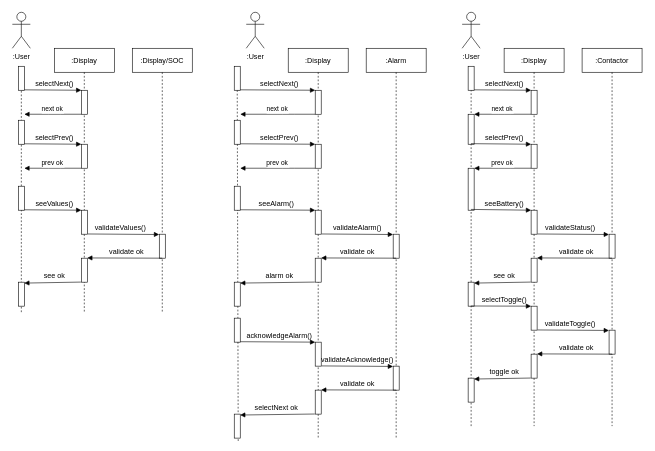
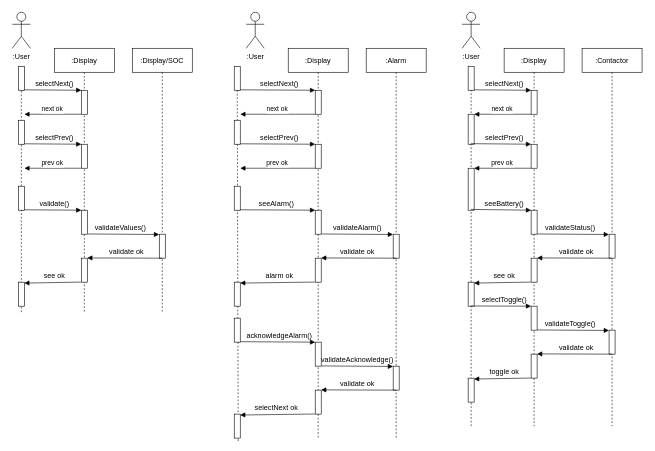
- <mxCell id="24" value="seeValues()" style="text;html=1;align=center;verticalAlign=middle;resizable=0;points=[];autosize=1;" parent="1" vertex="1"><mxGeometry x="50" y="330" width="80" height="20" as="geometry" /></mxCell>
+ <mxCell id="24" value="validate()" style="text;html=1;align=center;verticalAlign=middle;resizable=0;points=[];autosize=1;" parent="1" vertex="1"><mxGeometry x="50" y="330" width="80" height="20" as="geometry" /></mxCell>
